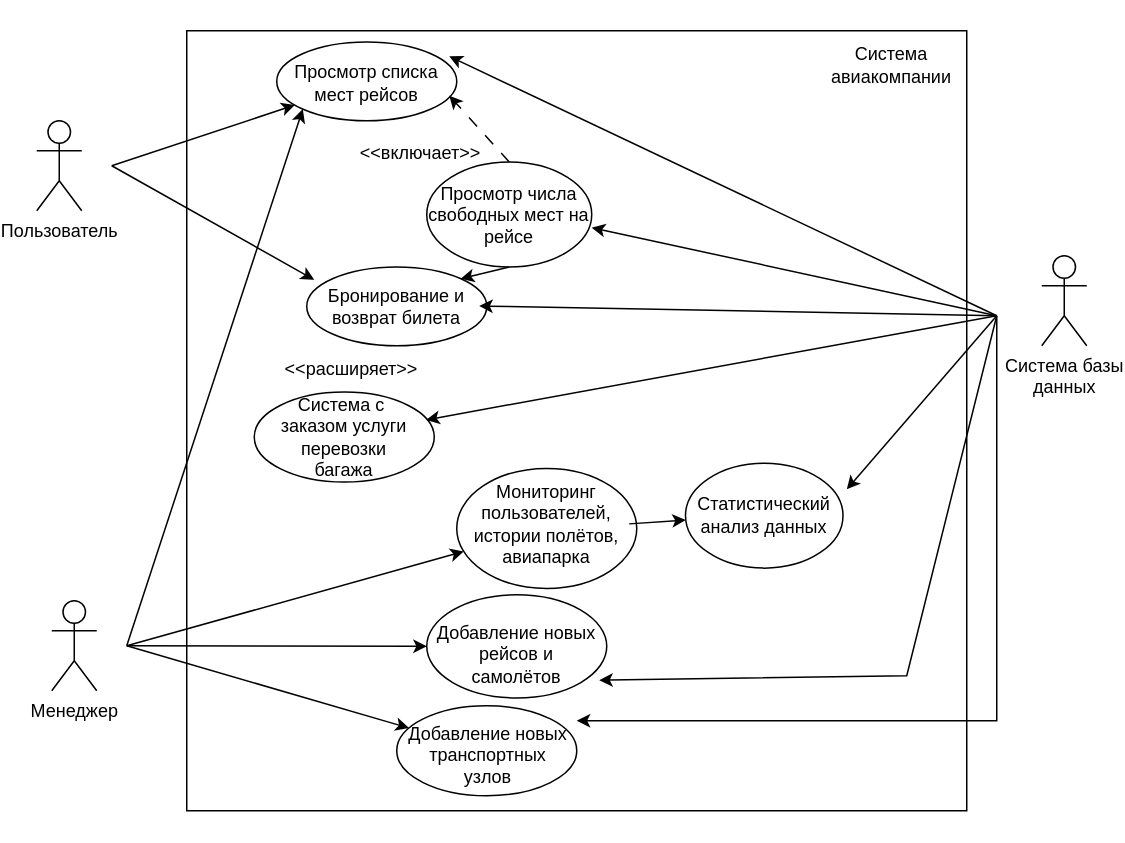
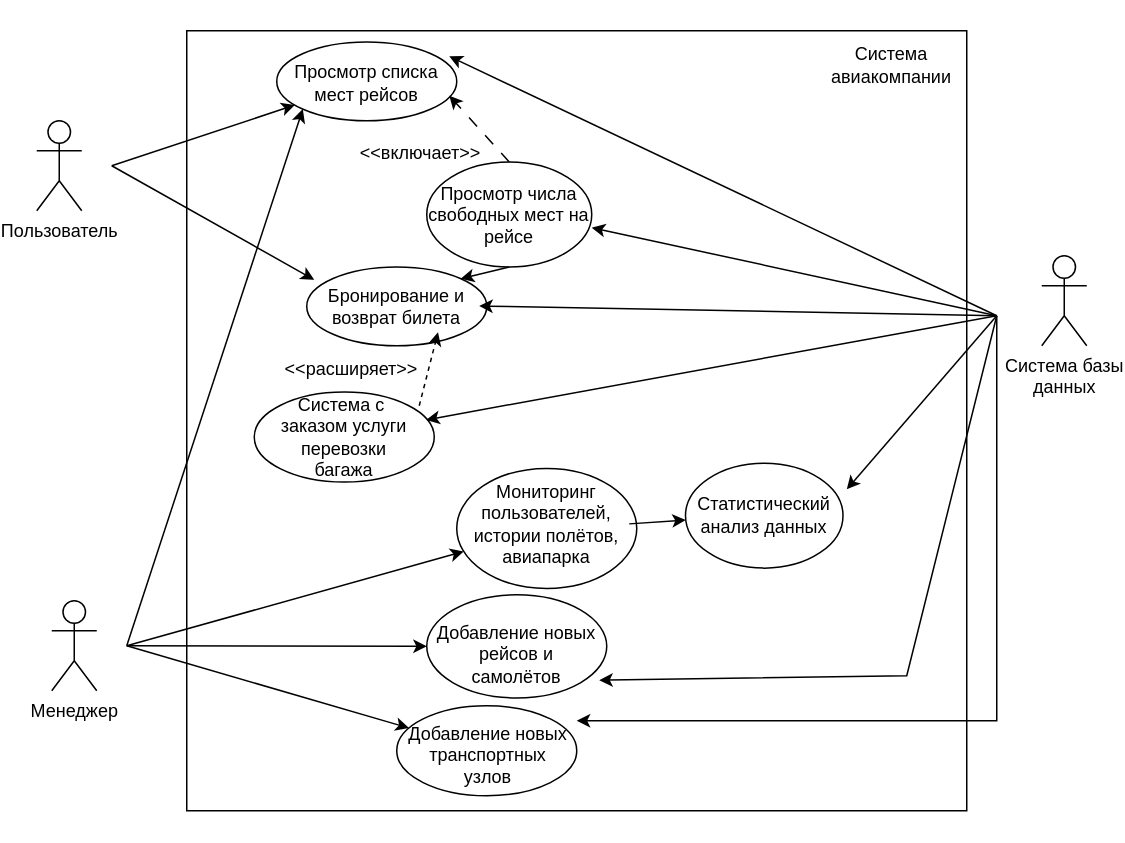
+ <mxCell id="41" value="" style="endArrow=classic;html=1;rounded=0;dashed=1;exitX=1;exitY=0;exitDx=0;exitDy=0;entryX=0.75;entryY=1;entryDx=0;entryDy=0;" edge="1" parent="1" source="40" target="15"><mxGeometry width="50" height="50" relative="1" as="geometry"><mxPoint x="320" y="290" as="sourcePoint" /><mxPoint x="370" y="240" as="targetPoint" /></mxGeometry></mxCell>
